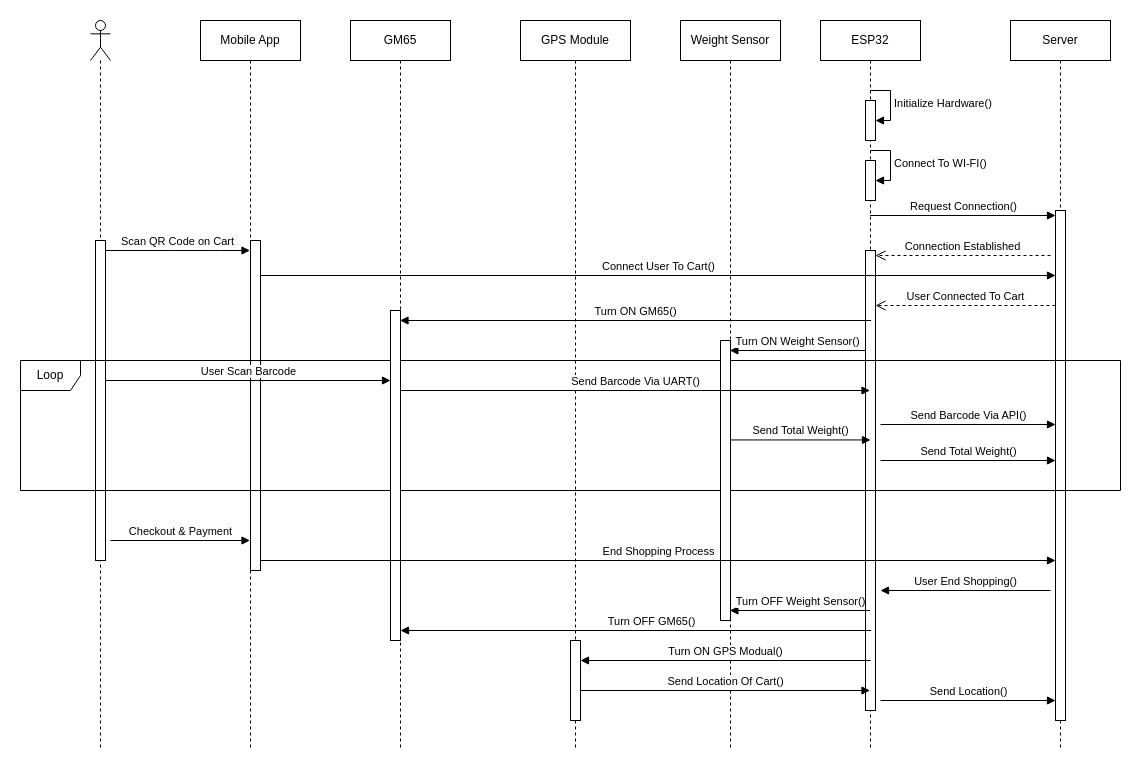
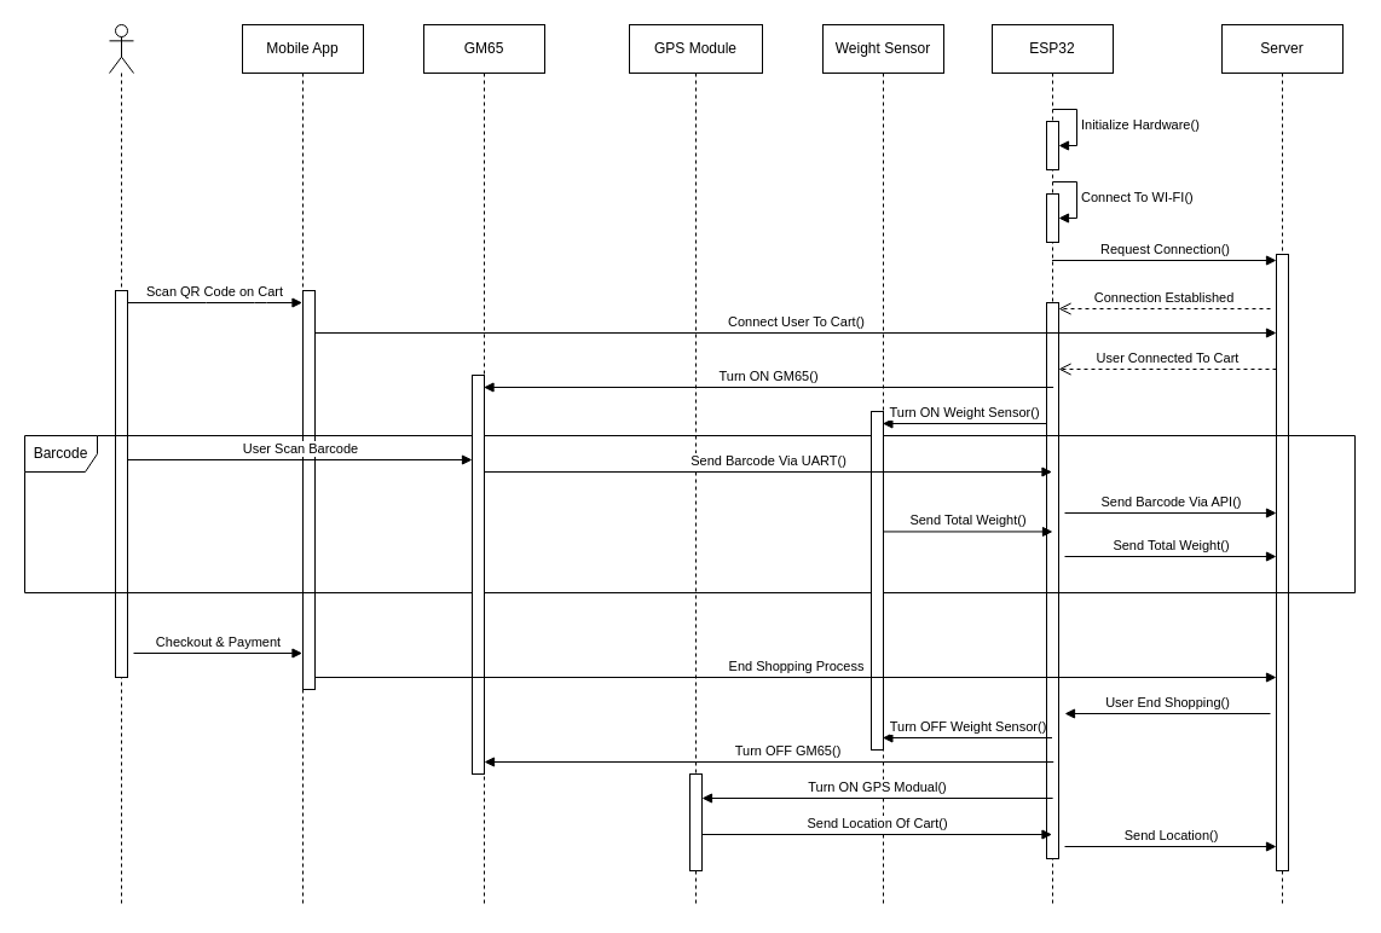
- <mxCell id="28" value="Loop" style="shape=umlFrame;whiteSpace=wrap;html=1;pointerEvents=0;" parent="1" vertex="1"><mxGeometry x="20" y="360" width="1100" height="130" as="geometry" /></mxCell>
+ <mxCell id="28" value="Barcode" style="shape=umlFrame;whiteSpace=wrap;html=1;pointerEvents=0;" parent="1" vertex="1"><mxGeometry x="20" y="360" width="1100" height="130" as="geometry" /></mxCell>
